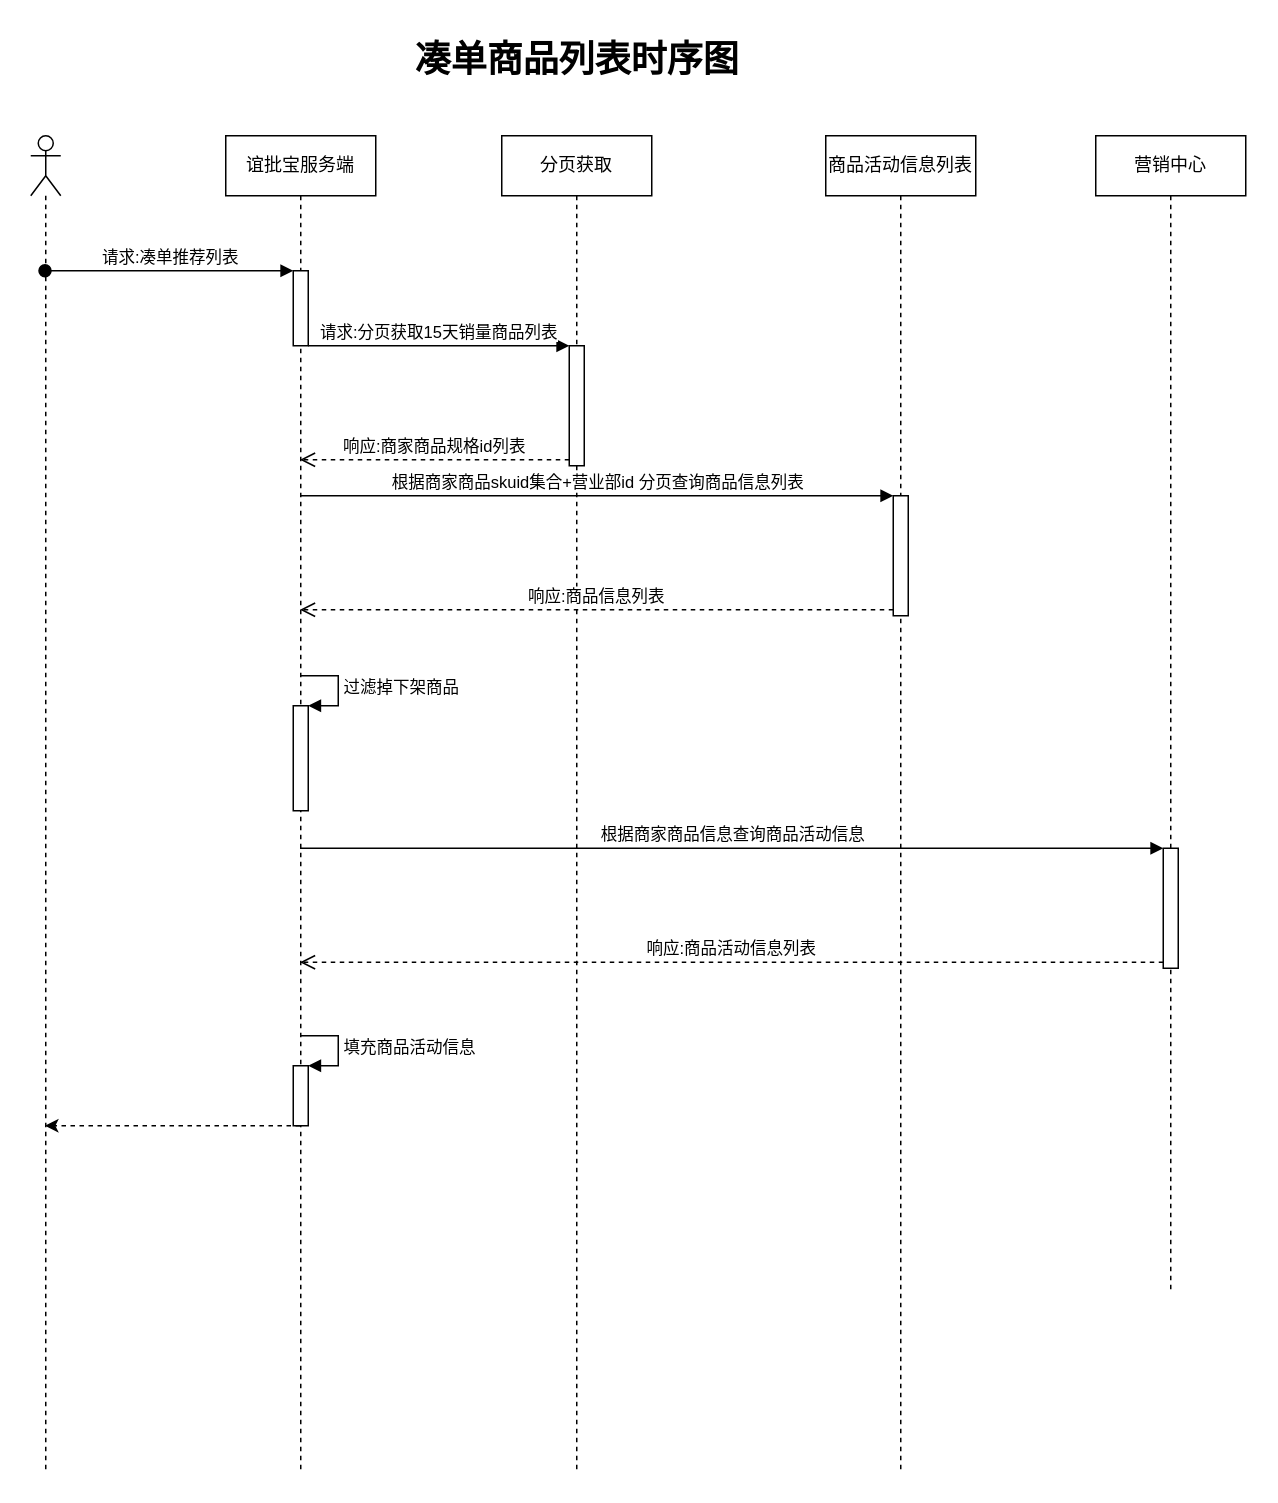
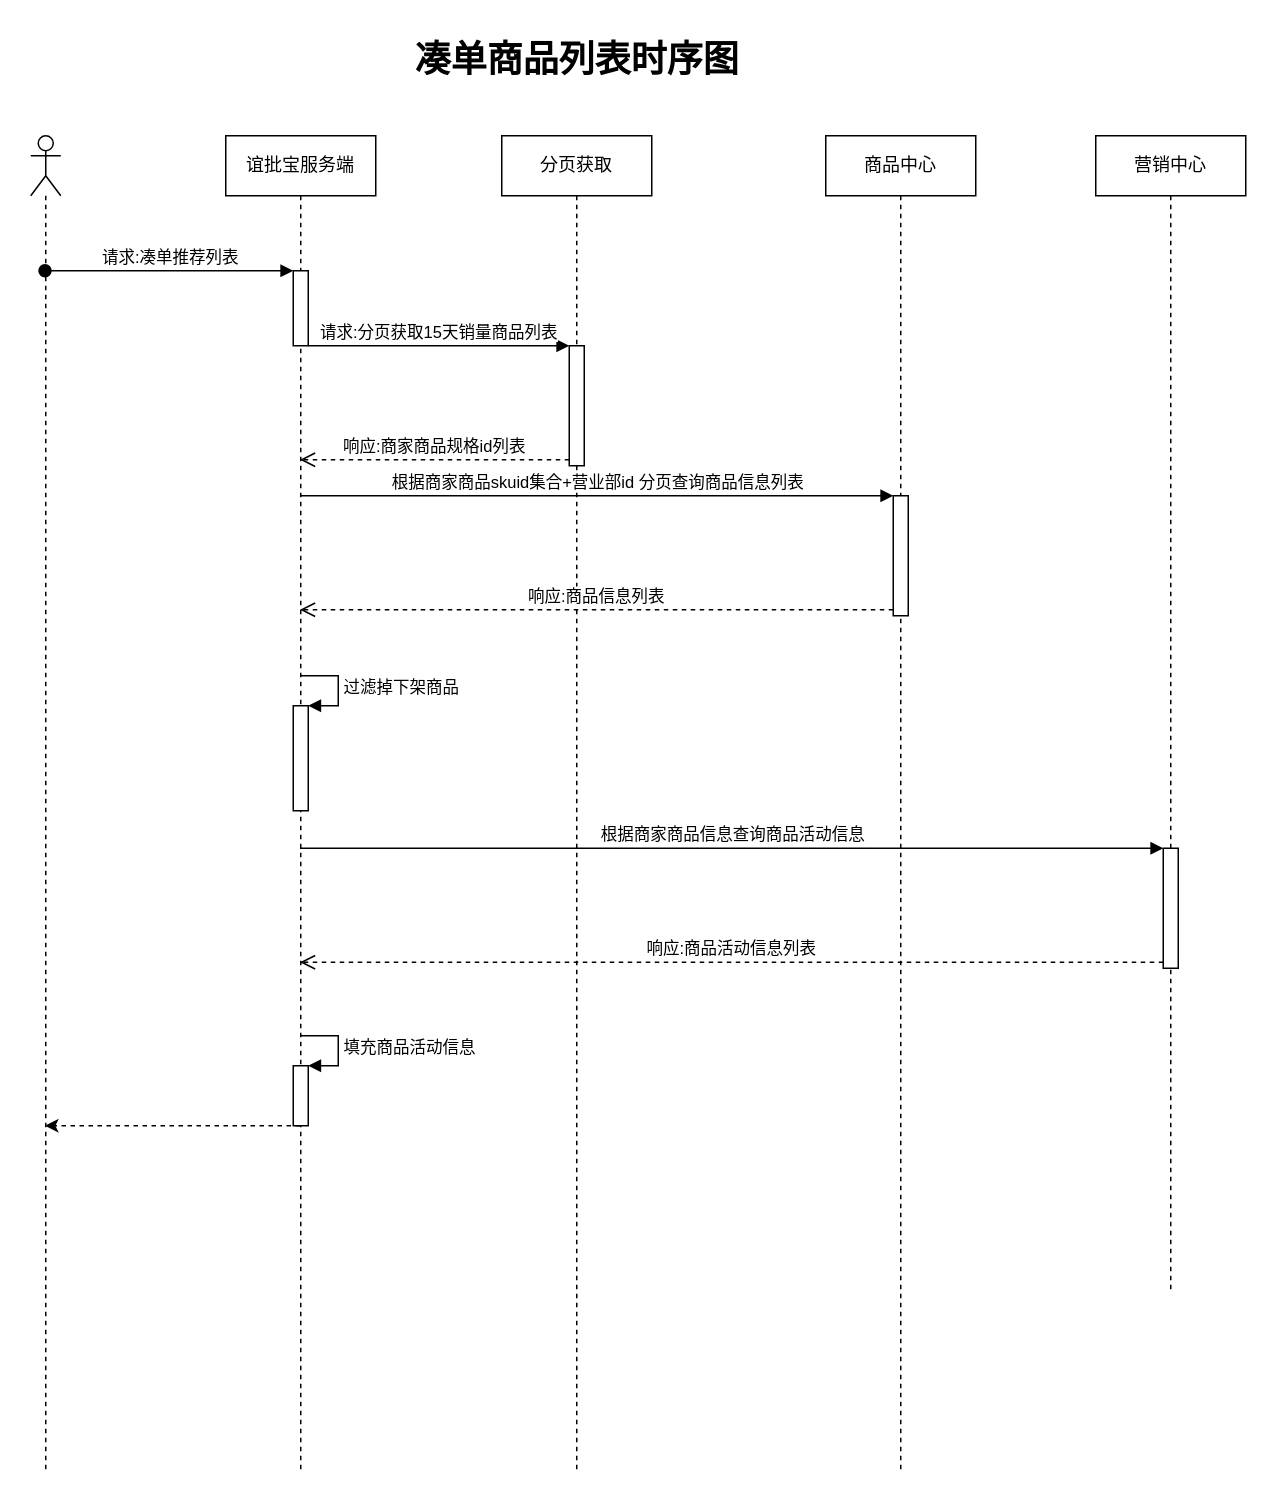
- <mxCell id="12" value="商品活动信息列表" style="shape=umlLifeline;perimeter=lifelinePerimeter;whiteSpace=wrap;html=1;container=1;collapsible=0;recursiveResize=0;outlineConnect=0;" vertex="1" parent="1"><mxGeometry x="550" y="90" width="100" height="890" as="geometry" /></mxCell>
+ <mxCell id="12" value="商品中心" style="shape=umlLifeline;perimeter=lifelinePerimeter;whiteSpace=wrap;html=1;container=1;collapsible=0;recursiveResize=0;outlineConnect=0;" vertex="1" parent="1"><mxGeometry x="550" y="90" width="100" height="890" as="geometry" /></mxCell>
